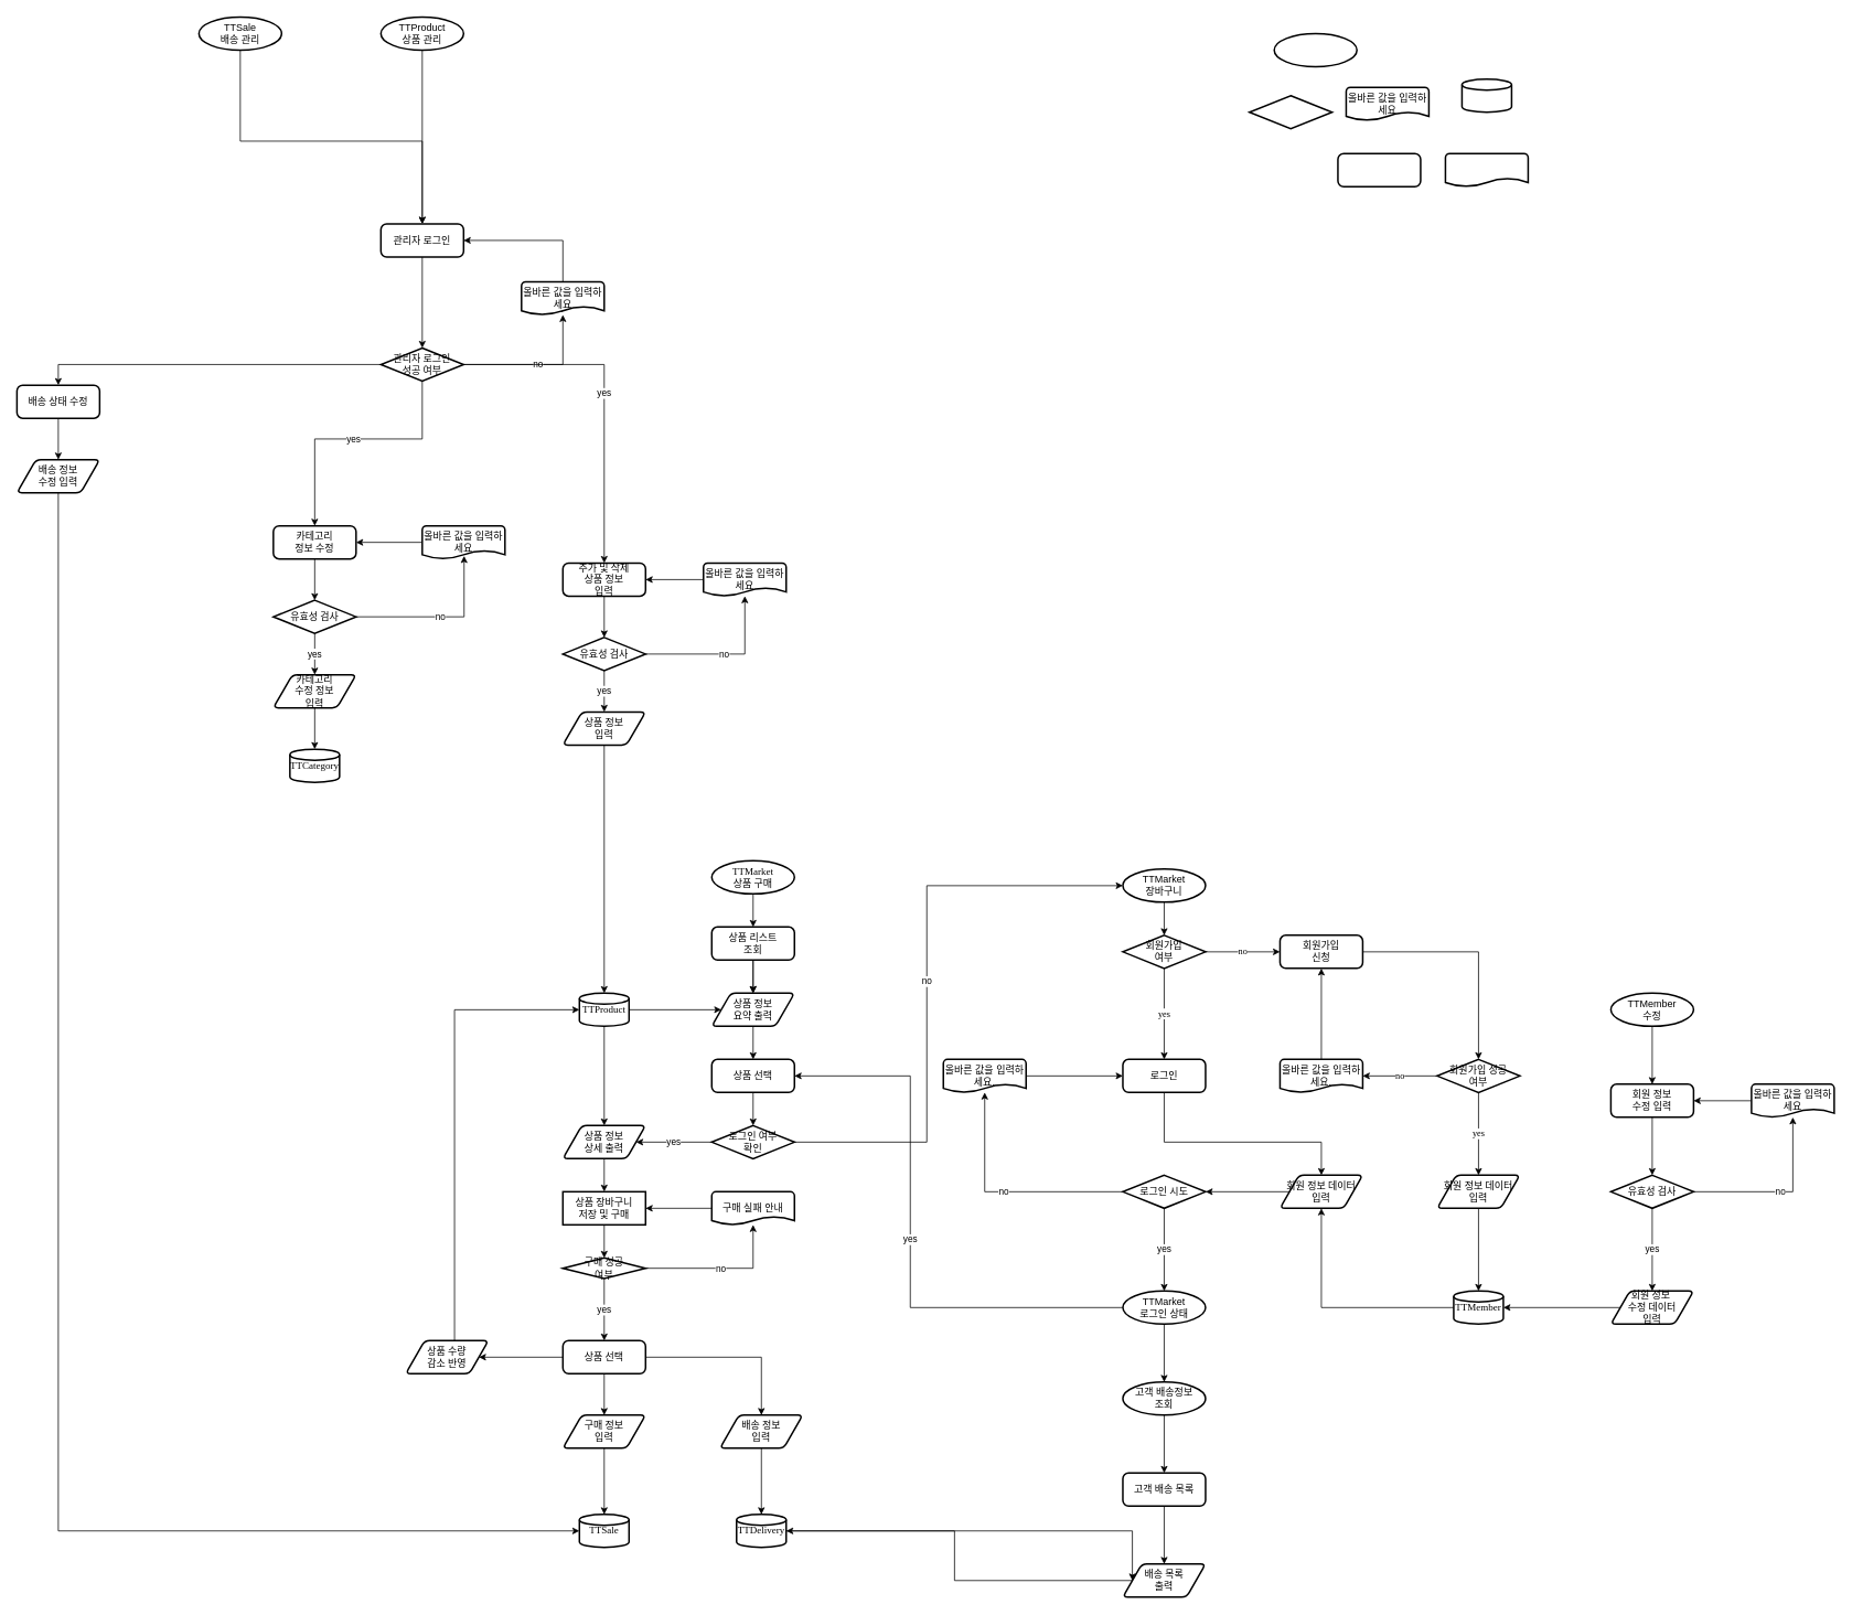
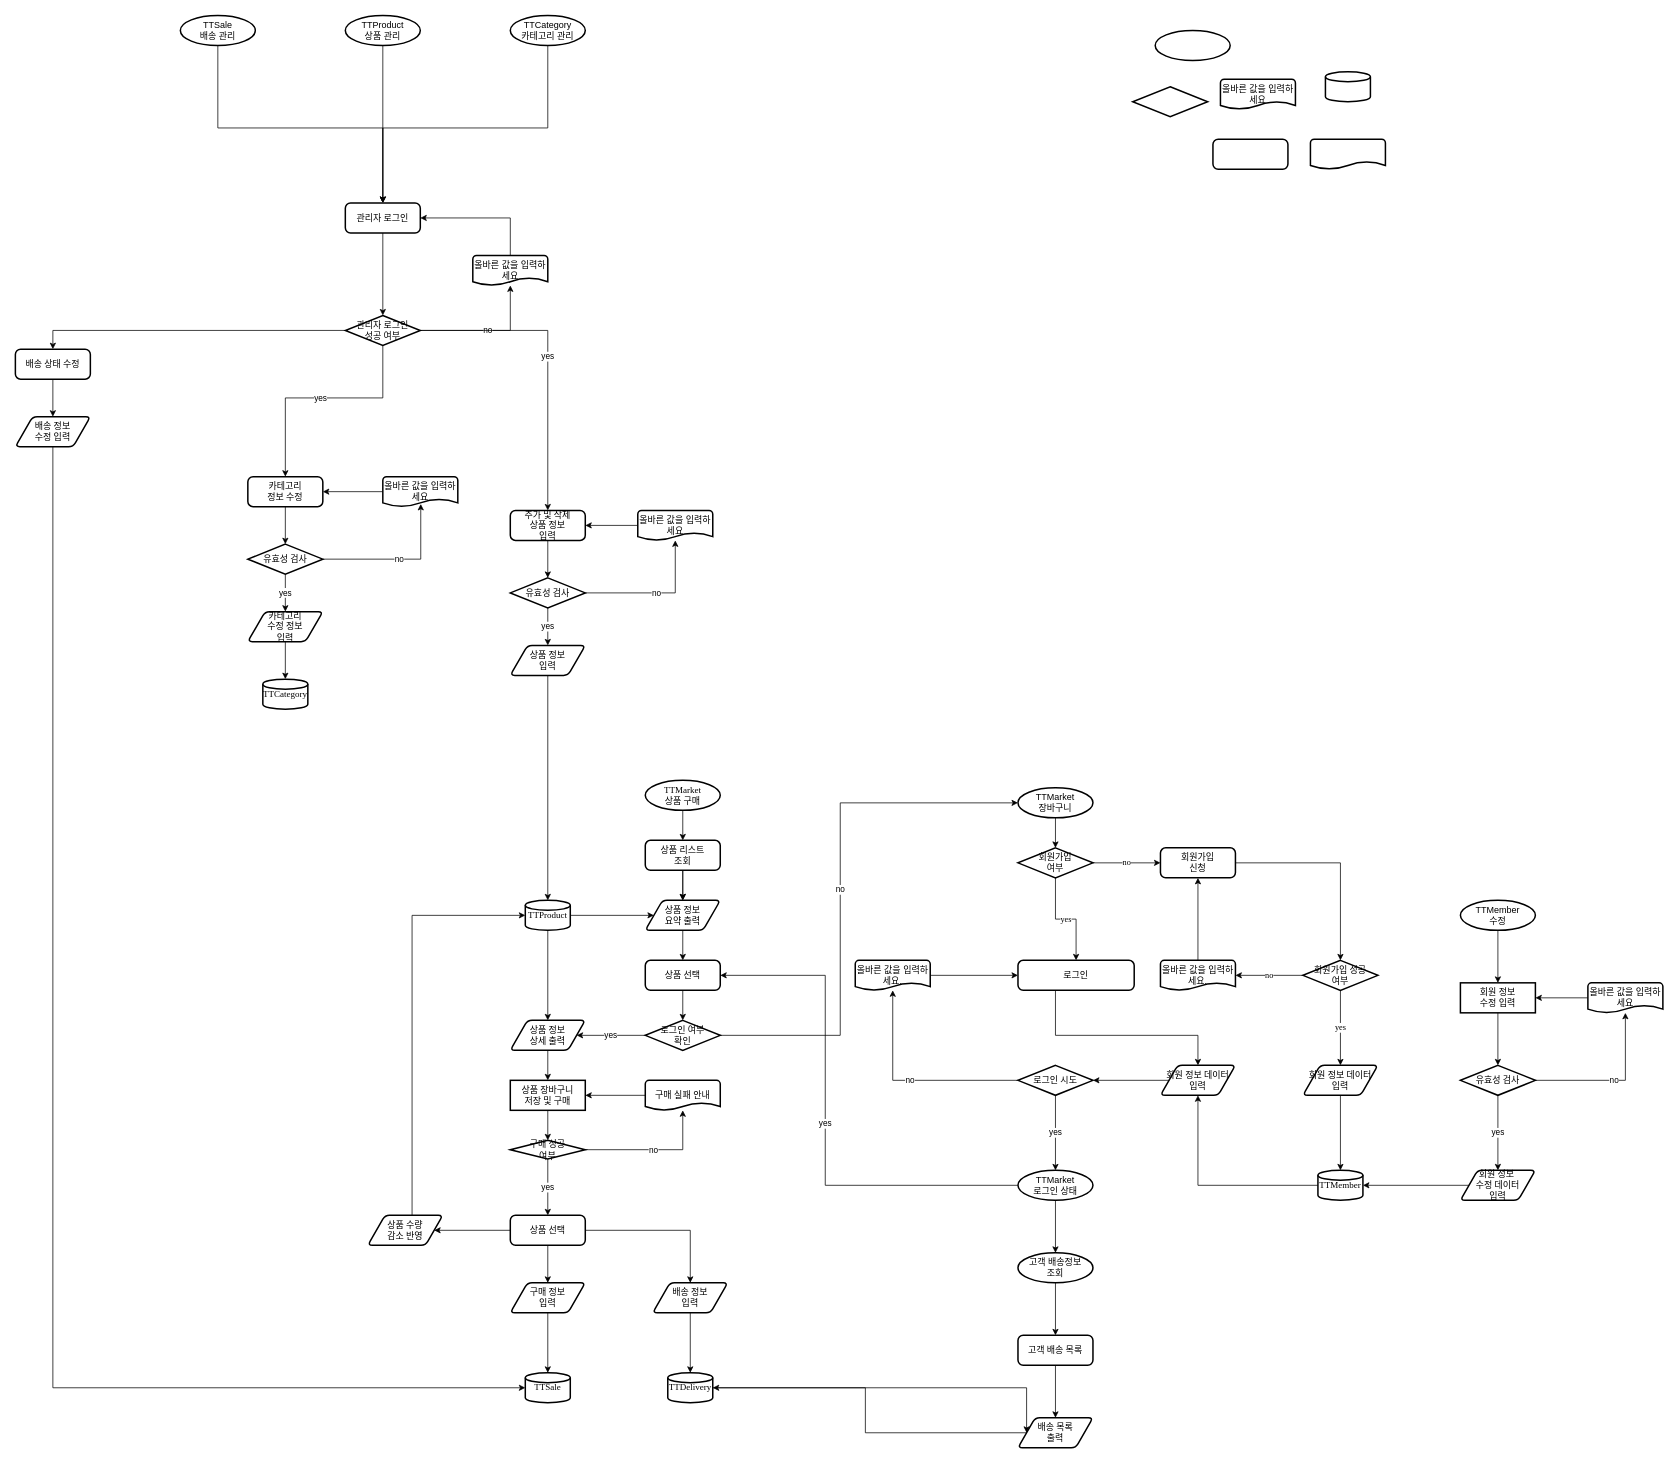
+ <mxCell id="119" value="&lt;font face=&quot;helvetica&quot;&gt;TTCategory&lt;br&gt;카테고리 관리&lt;br&gt;&lt;/font&gt;" style="strokeWidth=2;html=1;shape=mxgraph.flowchart.start_1;whiteSpace=wrap;gradientColor=none;fontFamily=Garamond;" parent="1" vertex="1"><mxGeometry x="680" y="20" width="100" height="40" as="geometry" /></mxCell>
+ <mxCell id="118" style="edgeStyle=orthogonalEdgeStyle;rounded=0;orthogonalLoop=1;jettySize=auto;html=1;" parent="1" source="119" target="79" edge="1"><mxGeometry relative="1" as="geometry"><Array as="points"><mxPoint x="730" y="170" /><mxPoint x="510" y="170" /></Array></mxGeometry></mxCell>
- <mxCell id="9" value="로그인" style="rounded=1;whiteSpace=wrap;html=1;absoluteArcSize=1;arcSize=14;strokeWidth=2;gradientColor=none;fontFamily=Garamond;" parent="1" vertex="1"><mxGeometry x="1357" y="1280" width="100" height="40" as="geometry" /></mxCell>
+ <mxCell id="9" value="로그인" style="rounded=1;whiteSpace=wrap;html=1;absoluteArcSize=1;arcSize=14;strokeWidth=2;gradientColor=none;fontFamily=Garamond;" parent="1" vertex="1"><mxGeometry x="1357" y="1280" width="155" height="40" as="geometry" /></mxCell>
- <mxCell id="110" value="회원 정보&lt;br&gt;수정 입력" style="rounded=1;whiteSpace=wrap;html=1;absoluteArcSize=1;arcSize=14;strokeWidth=2;gradientColor=none;fontFamily=Garamond;" parent="1" vertex="1"><mxGeometry x="1947" y="1310" width="100" height="40" as="geometry" /></mxCell>
+ <mxCell id="110" value="회원 정보&lt;br&gt;수정 입력" style="whiteSpace=wrap;html=1;absoluteArcSize=1;arcSize=14;strokeWidth=2;gradientColor=none;fontFamily=Garamond;rounded=0;" parent="1" vertex="1"><mxGeometry x="1947" y="1310" width="100" height="40" as="geometry" /></mxCell>
